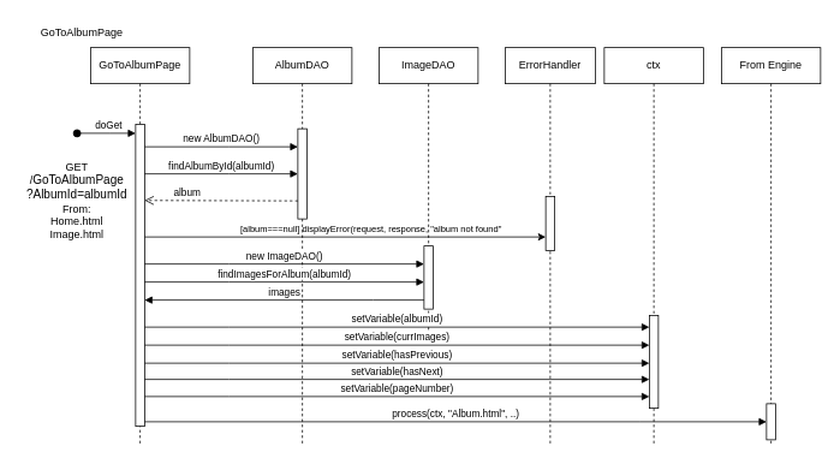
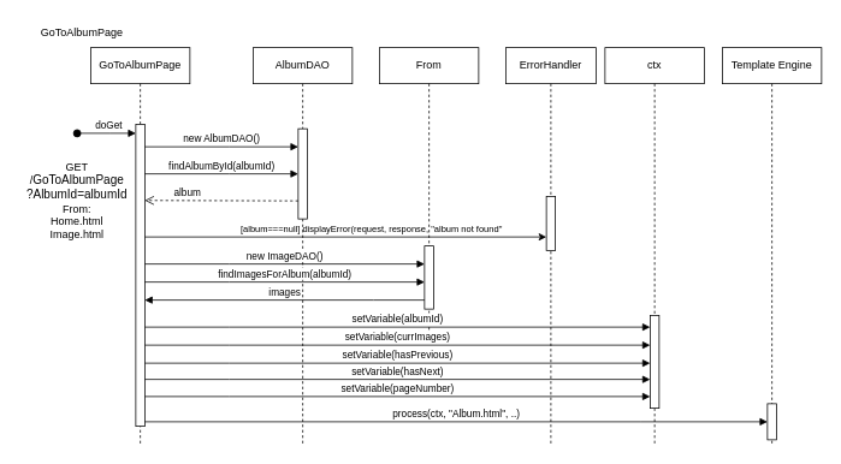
- <mxCell id="9" value="ImageDAO" style="shape=umlLifeline;perimeter=lifelinePerimeter;whiteSpace=wrap;html=1;container=0;dropTarget=0;collapsible=0;recursiveResize=0;outlineConnect=0;portConstraint=eastwest;newEdgeStyle={&quot;edgeStyle&quot;:&quot;elbowEdgeStyle&quot;,&quot;elbow&quot;:&quot;vertical&quot;,&quot;curved&quot;:0,&quot;rounded&quot;:0};" parent="1" vertex="1"><mxGeometry x="420" y="52" width="110" height="320" as="geometry" /></mxCell>
+ <mxCell id="9" value="From" style="shape=umlLifeline;perimeter=lifelinePerimeter;whiteSpace=wrap;html=1;container=0;dropTarget=0;collapsible=0;recursiveResize=0;outlineConnect=0;portConstraint=eastwest;newEdgeStyle={&quot;edgeStyle&quot;:&quot;elbowEdgeStyle&quot;,&quot;elbow&quot;:&quot;vertical&quot;,&quot;curved&quot;:0,&quot;rounded&quot;:0};" parent="1" vertex="1"><mxGeometry x="420" y="52" width="110" height="320" as="geometry" /></mxCell>
- <mxCell id="19" value="From Engine" style="shape=umlLifeline;perimeter=lifelinePerimeter;whiteSpace=wrap;html=1;container=0;dropTarget=0;collapsible=0;recursiveResize=0;outlineConnect=0;portConstraint=eastwest;newEdgeStyle={&quot;edgeStyle&quot;:&quot;elbowEdgeStyle&quot;,&quot;elbow&quot;:&quot;vertical&quot;,&quot;curved&quot;:0,&quot;rounded&quot;:0};" parent="1" vertex="1"><mxGeometry x="800" y="52" width="110" height="440" as="geometry" /></mxCell>
+ <mxCell id="19" value="Template Engine" style="shape=umlLifeline;perimeter=lifelinePerimeter;whiteSpace=wrap;html=1;container=0;dropTarget=0;collapsible=0;recursiveResize=0;outlineConnect=0;portConstraint=eastwest;newEdgeStyle={&quot;edgeStyle&quot;:&quot;elbowEdgeStyle&quot;,&quot;elbow&quot;:&quot;vertical&quot;,&quot;curved&quot;:0,&quot;rounded&quot;:0};" parent="1" vertex="1"><mxGeometry x="800" y="52" width="110" height="440" as="geometry" /></mxCell>
